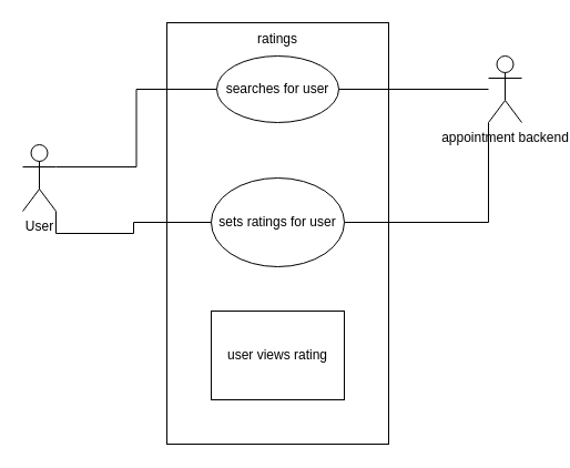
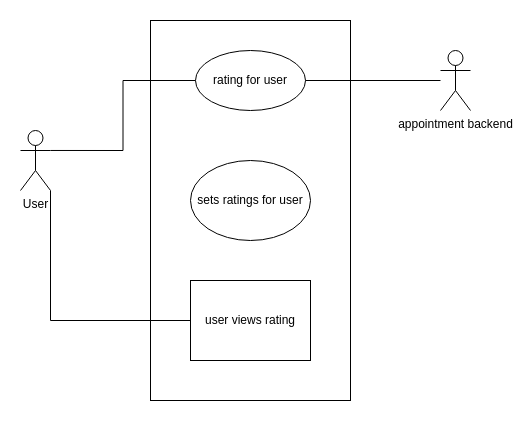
- <mxCell id="4" value="ratings" style="text;html=1;strokeColor=none;fillColor=none;align=center;verticalAlign=middle;whiteSpace=wrap;rounded=0;" vertex="1" parent="1"><mxGeometry x="220" y="20" width="60" height="30" as="geometry" /></mxCell>
- <mxCell id="5" value="searches for user" style="ellipse;whiteSpace=wrap;html=1;" vertex="1" parent="1"><mxGeometry x="195" y="50" width="110" height="60" as="geometry" /></mxCell>
+ <mxCell id="5" value="rating for user" style="ellipse;whiteSpace=wrap;html=1;" vertex="1" parent="1"><mxGeometry x="195" y="50" width="110" height="60" as="geometry" /></mxCell>
- <mxCell id="7" style="edgeStyle=orthogonalEdgeStyle;rounded=0;orthogonalLoop=1;jettySize=auto;html=1;exitX=0;exitY=1;exitDx=0;exitDy=0;exitPerimeter=0;entryX=1;entryY=0.5;entryDx=0;entryDy=0;endArrow=none;endFill=0;" edge="1" parent="1" source="8" target="9"><mxGeometry relative="1" as="geometry" /></mxCell>
- <mxCell id="12" style="edgeStyle=orthogonalEdgeStyle;rounded=0;orthogonalLoop=1;jettySize=auto;html=1;exitX=1;exitY=1;exitDx=0;exitDy=0;exitPerimeter=0;endArrow=none;endFill=0;" edge="1" parent="1" source="2" target="9"><mxGeometry relative="1" as="geometry" /></mxCell>
+ <mxCell id="12" style="edgeStyle=orthogonalEdgeStyle;rounded=0;orthogonalLoop=1;jettySize=auto;html=1;exitX=1;exitY=1;exitDx=0;exitDy=0;exitPerimeter=0;entryX=0;entryY=0.5;entryDx=0;entryDy=0;endArrow=none;endFill=0;" edge="1" parent="1" source="2" target="10"><mxGeometry relative="1" as="geometry" /></mxCell>
